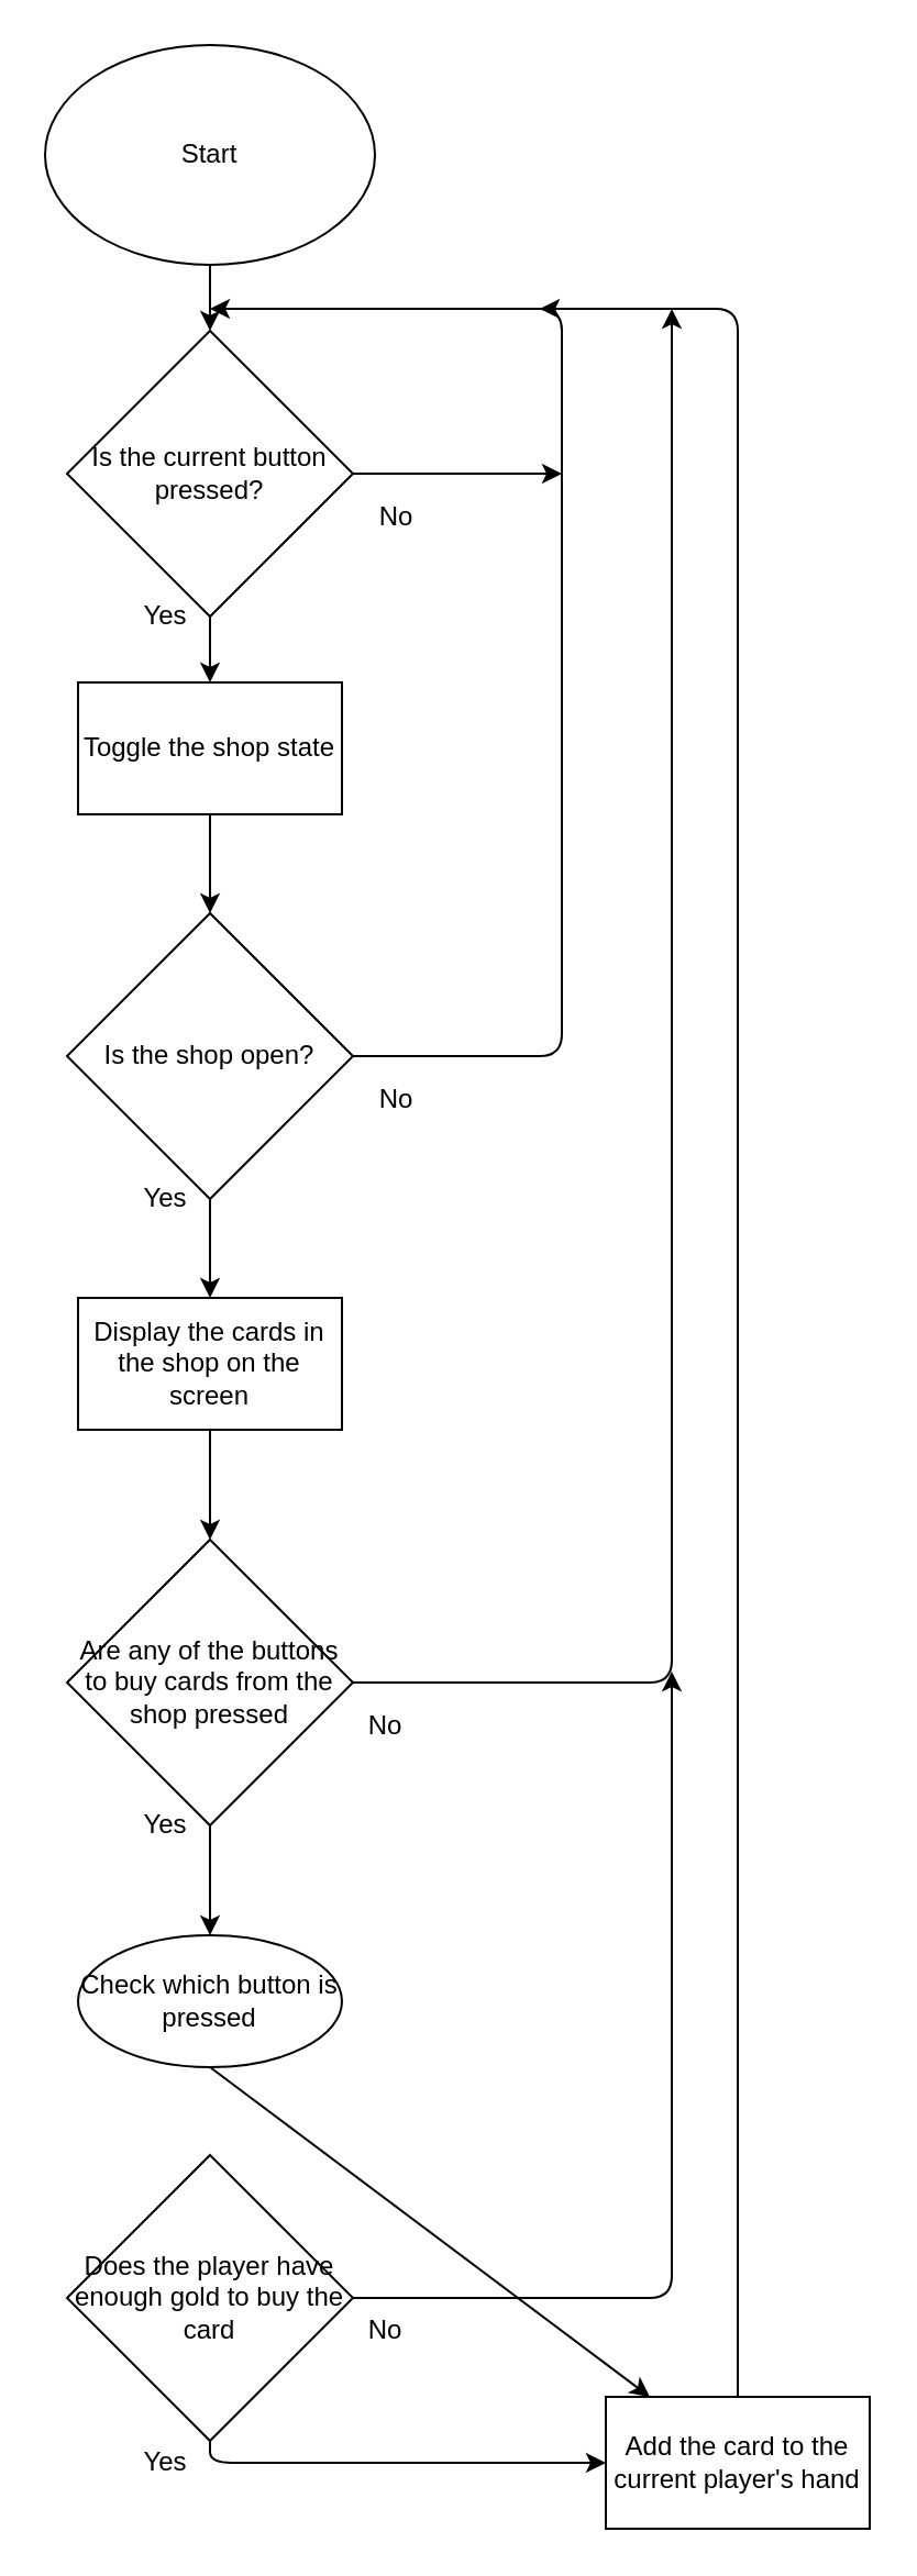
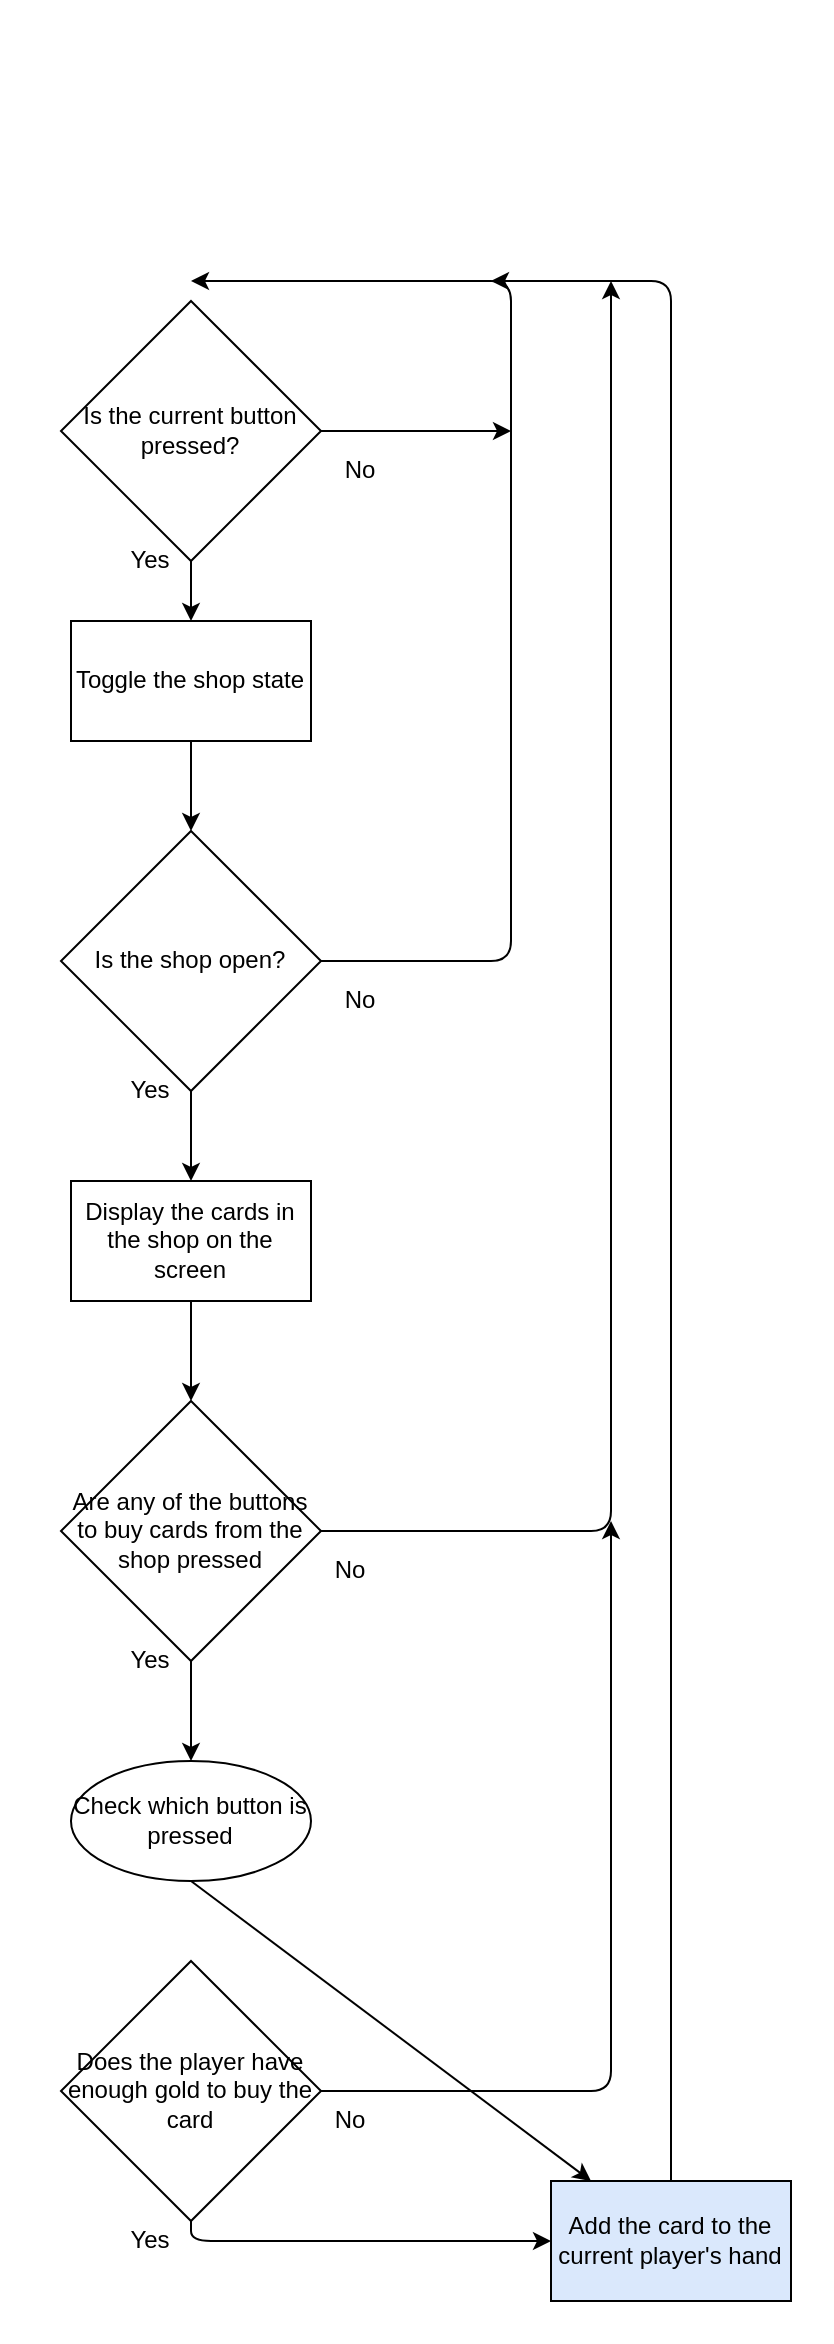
- <mxCell id="2" value="Start" style="ellipse;whiteSpace=wrap;html=1;" vertex="1" parent="1"><mxGeometry x="20" width="150" height="100" as="geometry" y="20" /></mxCell>
- <mxCell id="5" value="" style="endArrow=classic;html=1;exitX=0.5;exitY=1;exitDx=0;exitDy=0;entryX=0.5;entryY=0;entryDx=0;entryDy=0;" edge="1" parent="1" source="2" target="4"><mxGeometry width="50" height="50" relative="1" as="geometry"><mxPoint x="15" y="510" as="sourcePoint" /><mxPoint x="65" y="460" as="targetPoint" /></mxGeometry></mxCell>
- <mxCell id="25" value="Add the card to the current player's hand" style="rounded=0;whiteSpace=wrap;html=1;" vertex="1" parent="1"><mxGeometry x="275" y="1090" width="120" height="60" as="geometry" /></mxCell>
+ <mxCell id="25" value="Add the card to the current player's hand" style="rounded=0;whiteSpace=wrap;html=1;fillColor=#dae8fc;" vertex="1" parent="1"><mxGeometry x="275" y="1090" width="120" height="60" as="geometry" /></mxCell>
